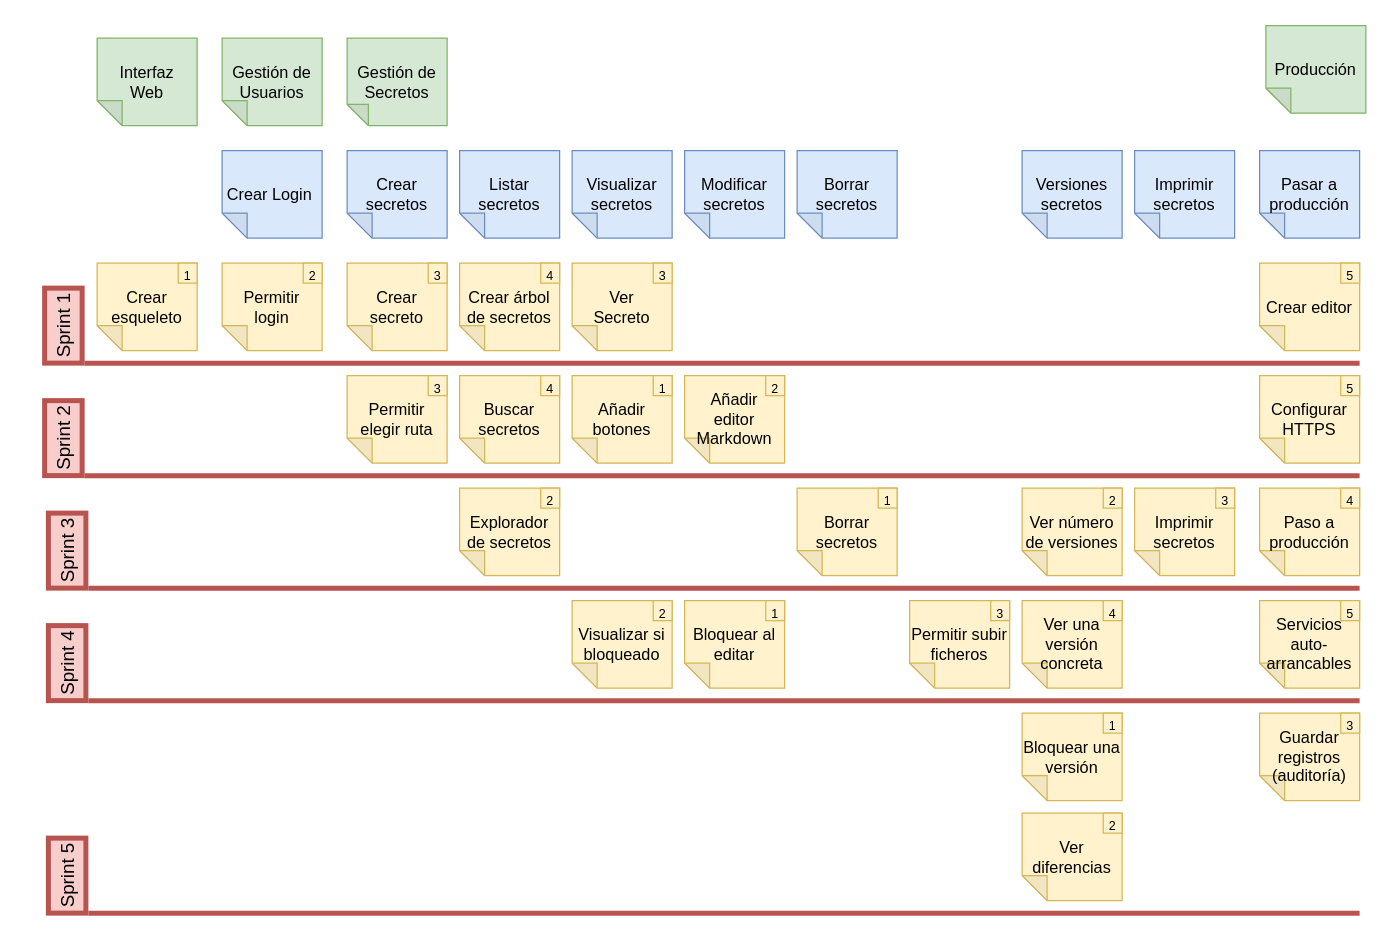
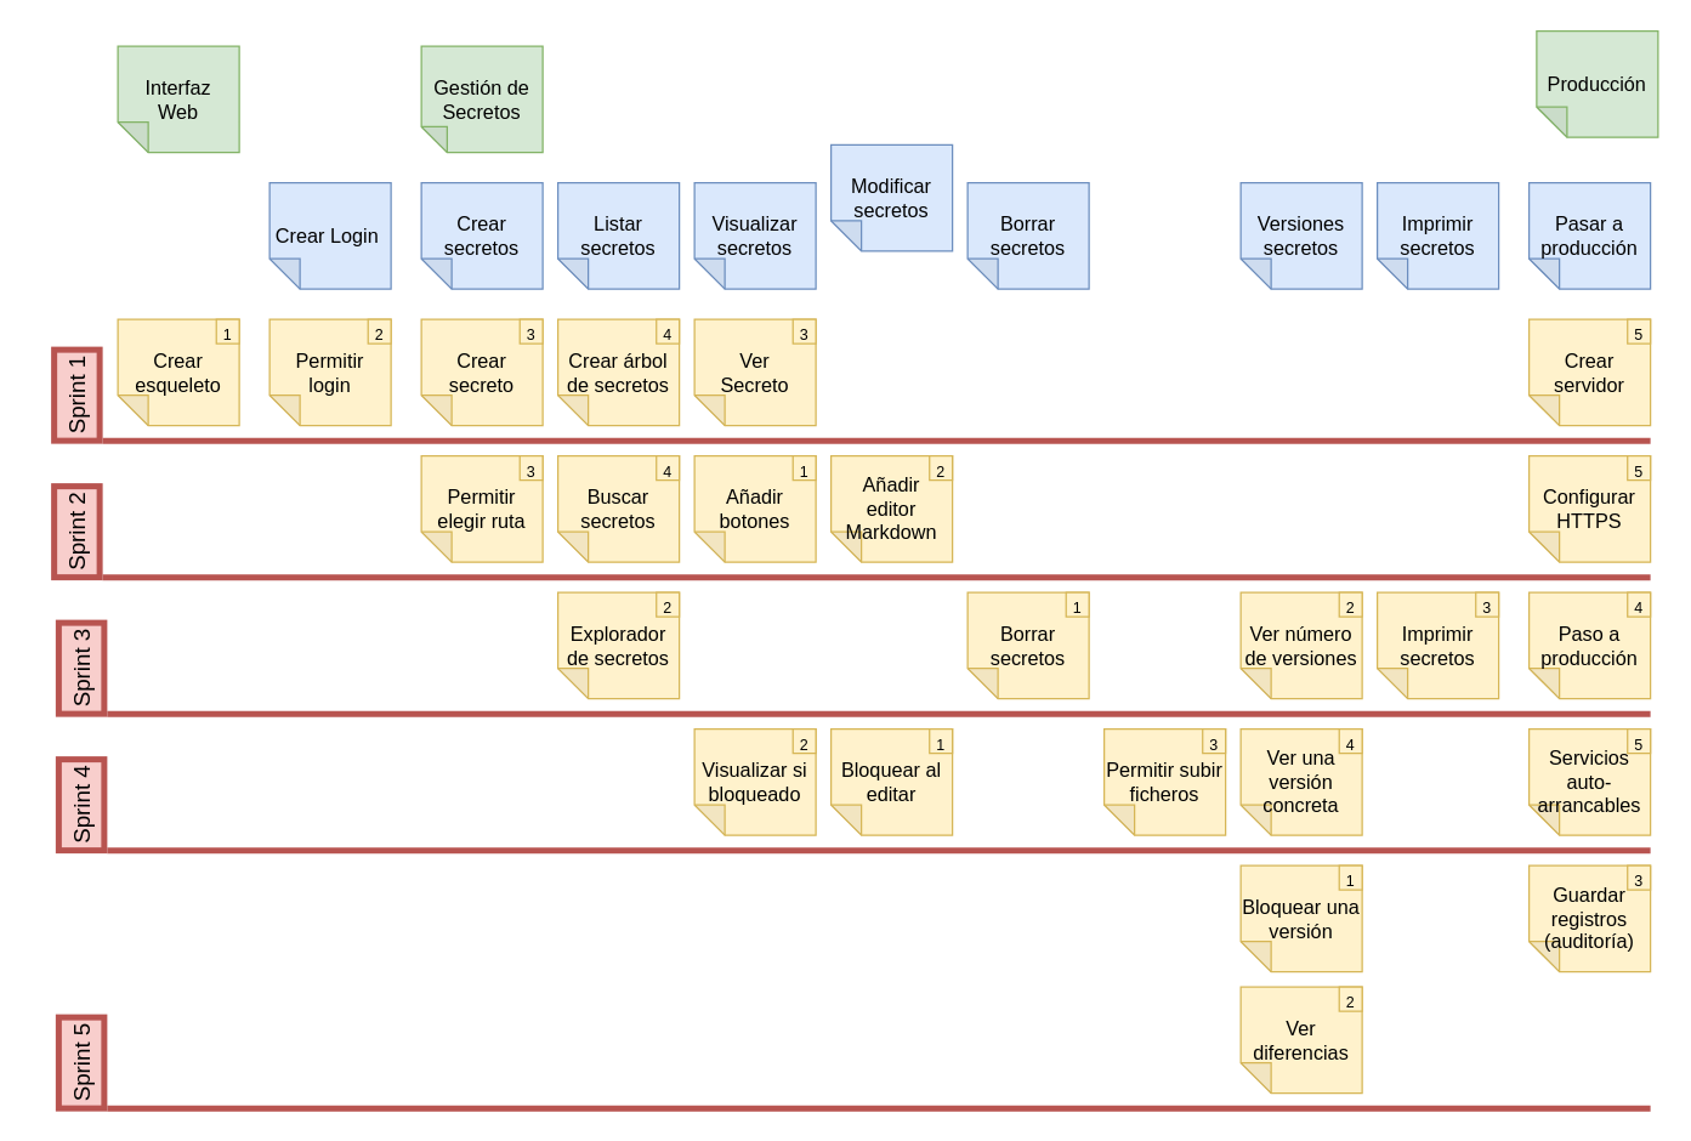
- <mxCell id="12" value="Gestión de&lt;br style=&quot;font-size: 13px;&quot;&gt;Usuarios" style="shape=note;whiteSpace=wrap;html=1;backgroundOutline=1;darkOpacity=0.05;fillColor=#d5e8d4;strokeColor=#82b366;fillStyle=solid;direction=west;gradientDirection=north;shadow=0;size=20;fontSize=13;pointerEvents=1;hachureGap=4;fontFamily=Arial;" parent="1" vertex="1"><mxGeometry x="177" y="30" width="80" height="70" as="geometry" /></mxCell>
- <mxCell id="15" value="Modificar&lt;br&gt;secretos" style="shape=note;whiteSpace=wrap;html=1;backgroundOutline=1;darkOpacity=0.05;fillColor=#dae8fc;strokeColor=#6c8ebf;fillStyle=solid;direction=west;gradientDirection=north;shadow=0;size=20;fontSize=13;pointerEvents=1;hachureGap=4;fontFamily=Arial;" parent="1" vertex="1"><mxGeometry x="547" y="120" width="80" height="70" as="geometry" /></mxCell>
+ <mxCell id="15" value="Modificar&lt;br&gt;secretos" style="shape=note;whiteSpace=wrap;html=1;backgroundOutline=1;darkOpacity=0.05;fillColor=#dae8fc;strokeColor=#6c8ebf;fillStyle=solid;direction=west;gradientDirection=north;shadow=0;size=20;fontSize=13;pointerEvents=1;hachureGap=4;fontFamily=Arial;" parent="1" vertex="1"><mxGeometry x="547" y="95" width="80" height="70" as="geometry" /></mxCell>
- <mxCell id="37" value="Crear editor" style="shape=note;whiteSpace=wrap;html=1;backgroundOutline=1;darkOpacity=0.05;fillColor=#fff2cc;strokeColor=#d6b656;fillStyle=solid;direction=west;gradientDirection=north;shadow=0;size=20;fontSize=13;pointerEvents=1;hachureGap=4;fontFamily=Arial;" parent="36" vertex="1"><mxGeometry width="80" height="70" as="geometry" /></mxCell>
+ <mxCell id="37" value="Crear servidor" style="shape=note;whiteSpace=wrap;html=1;backgroundOutline=1;darkOpacity=0.05;fillColor=#fff2cc;strokeColor=#d6b656;fillStyle=solid;direction=west;gradientDirection=north;shadow=0;size=20;fontSize=13;pointerEvents=1;hachureGap=4;fontFamily=Arial;" parent="36" vertex="1"><mxGeometry width="80" height="70" as="geometry" /></mxCell>
